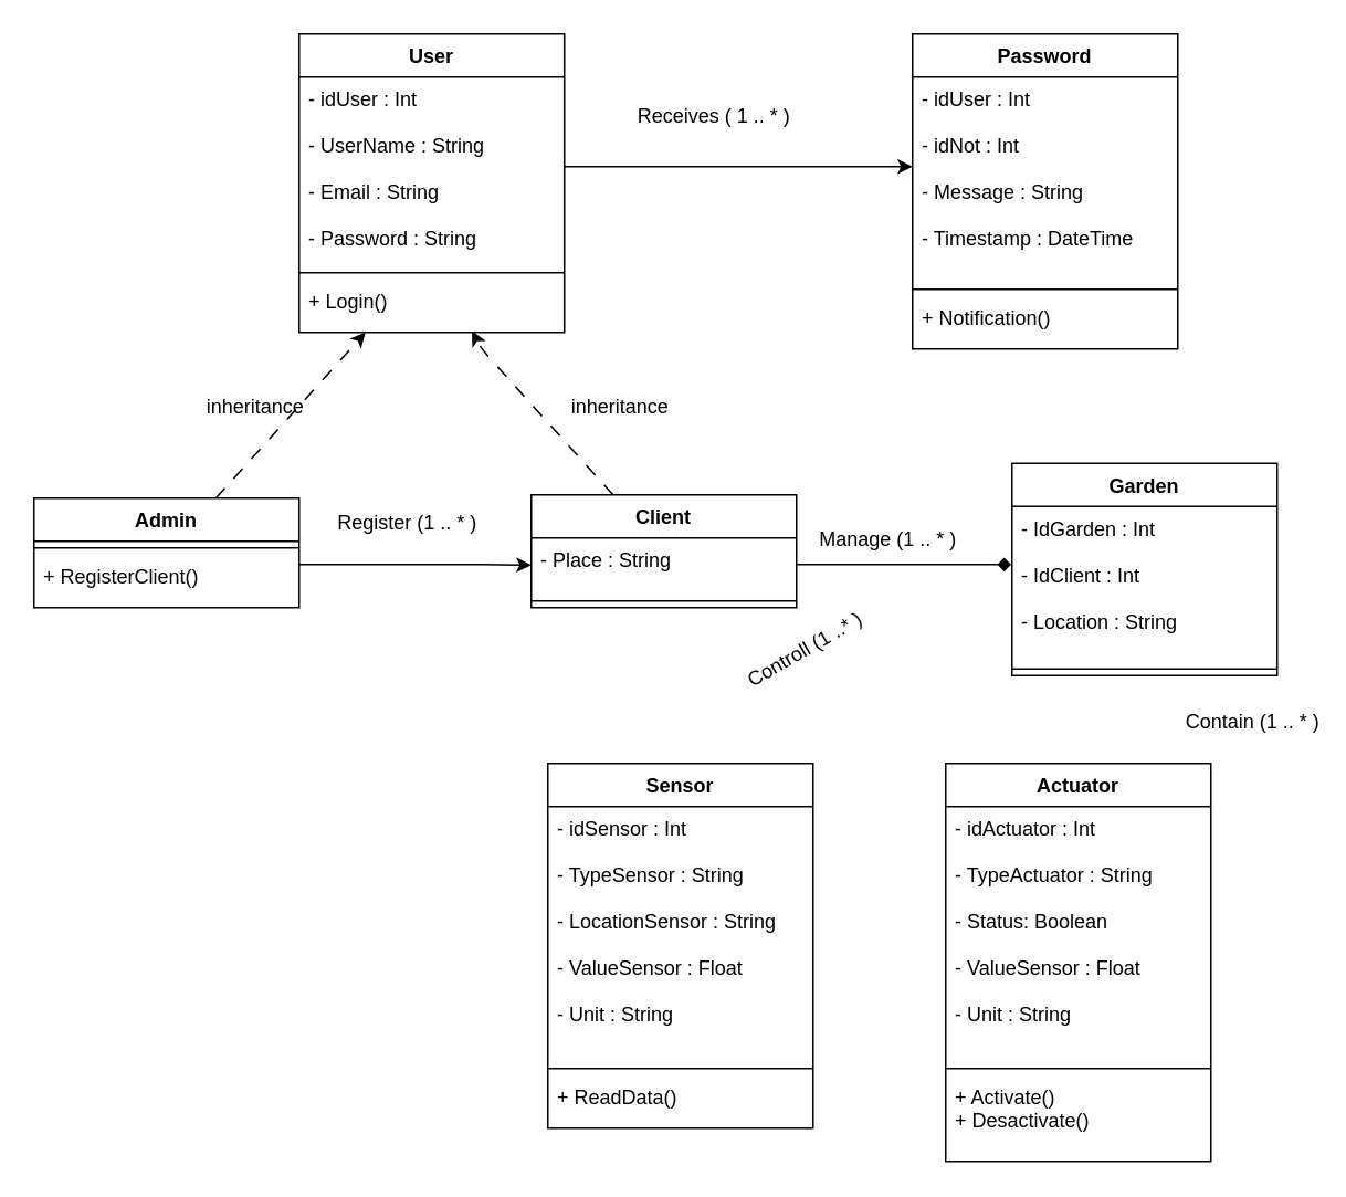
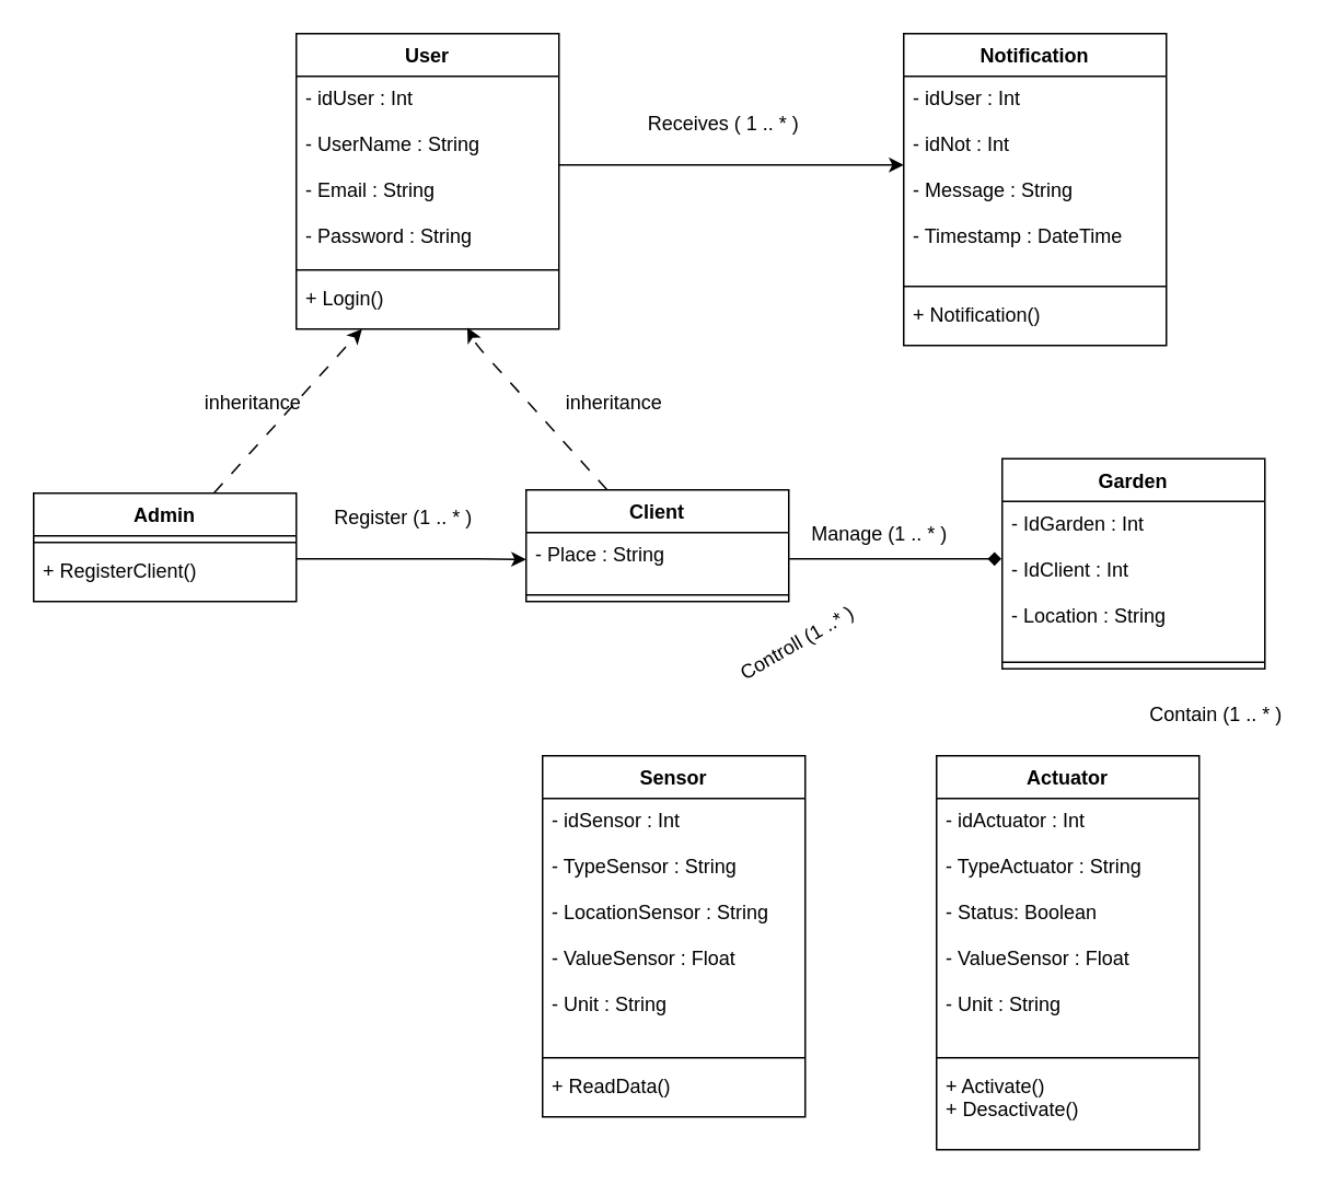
- <mxCell id="14" value="Password" style="swimlane;fontStyle=1;align=center;verticalAlign=top;childLayout=stackLayout;horizontal=1;startSize=26;horizontalStack=0;resizeParent=1;resizeParentMax=0;resizeLast=0;collapsible=1;marginBottom=0;" vertex="1" parent="1"><mxGeometry x="550" y="20" width="160" height="190" as="geometry"><mxRectangle x="40" y="40" width="70" height="30" as="alternateBounds" /></mxGeometry></mxCell>
+ <mxCell id="14" value="Notification" style="swimlane;fontStyle=1;align=center;verticalAlign=top;childLayout=stackLayout;horizontal=1;startSize=26;horizontalStack=0;resizeParent=1;resizeParentMax=0;resizeLast=0;collapsible=1;marginBottom=0;" vertex="1" parent="1"><mxGeometry x="550" y="20" width="160" height="190" as="geometry"><mxRectangle x="40" y="40" width="70" height="30" as="alternateBounds" /></mxGeometry></mxCell>
- <mxCell id="33" value="Receives ( 1 .. * )" style="text;html=1;align=center;verticalAlign=middle;resizable=0;points=[];autosize=1;strokeColor=none;fillColor=none;" vertex="1" parent="1"><mxGeometry x="370" y="55" width="120" height="30" as="geometry" /></mxCell>
+ <mxCell id="33" value="Receives ( 1 .. * )" style="text;html=1;align=center;verticalAlign=middle;resizable=0;points=[];autosize=1;strokeColor=none;fillColor=none;" vertex="1" parent="1"><mxGeometry x="380" y="60" width="120" height="30" as="geometry" /></mxCell>
- <mxCell id="36" value="Contain (1 .. * )" style="text;html=1;align=center;verticalAlign=middle;resizable=0;points=[];autosize=1;strokeColor=none;fillColor=none;" vertex="1" parent="1"><mxGeometry x="705" y="420" width="100" height="30" as="geometry" /></mxCell>
+ <mxCell id="36" value="Contain (1 .. * )" style="text;html=1;align=center;verticalAlign=middle;resizable=0;points=[];autosize=1;strokeColor=none;fillColor=none;" vertex="1" parent="1"><mxGeometry x="690" y="420" width="100" height="30" as="geometry" /></mxCell>
